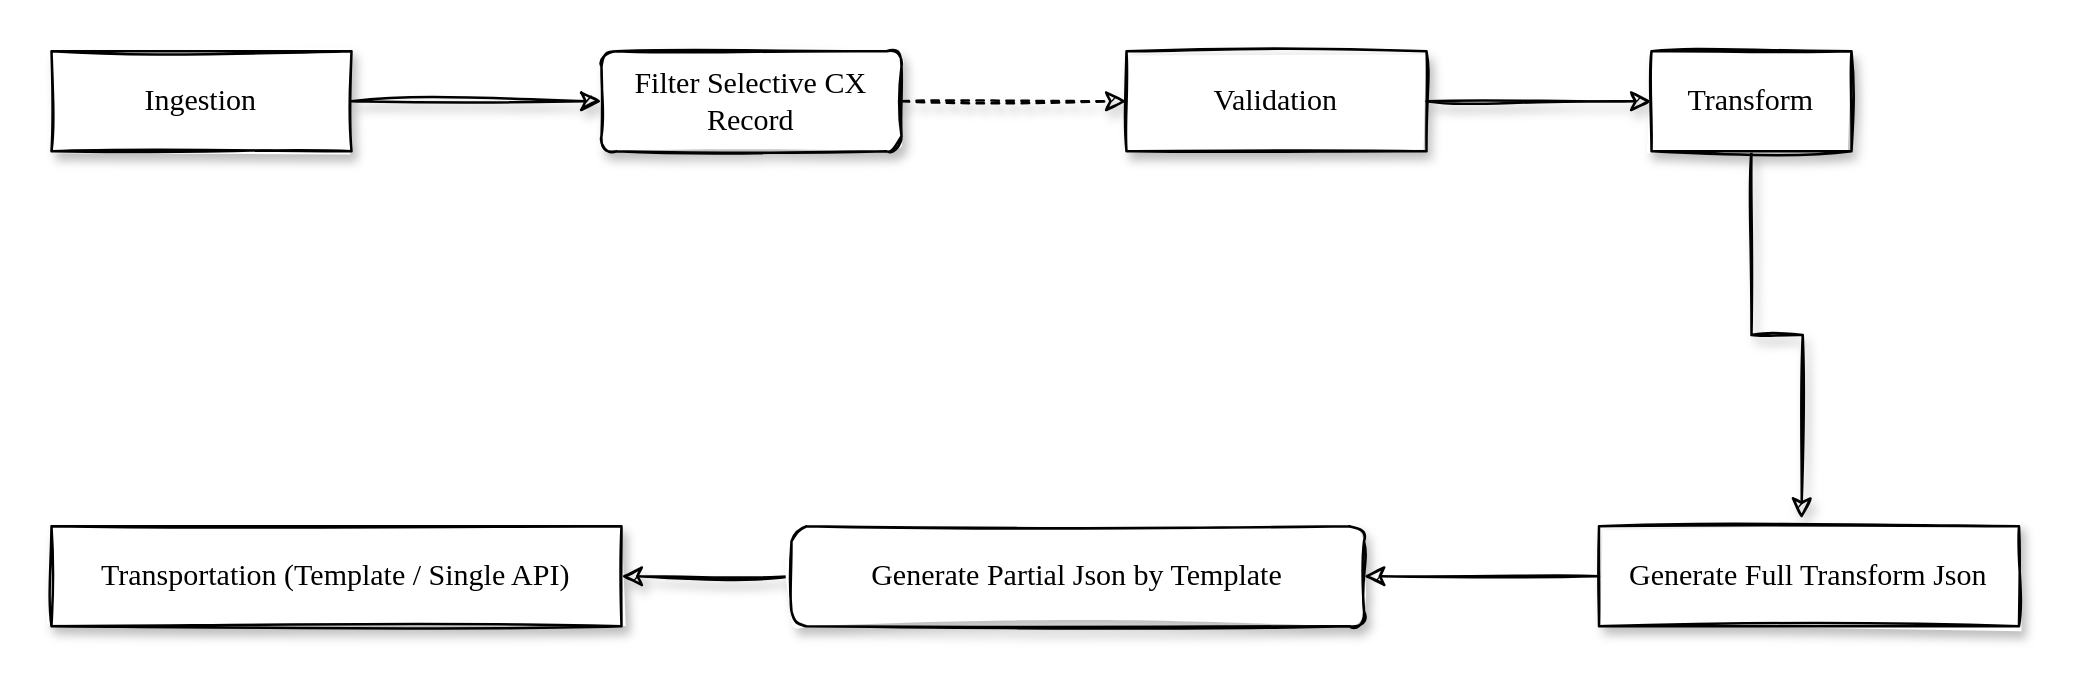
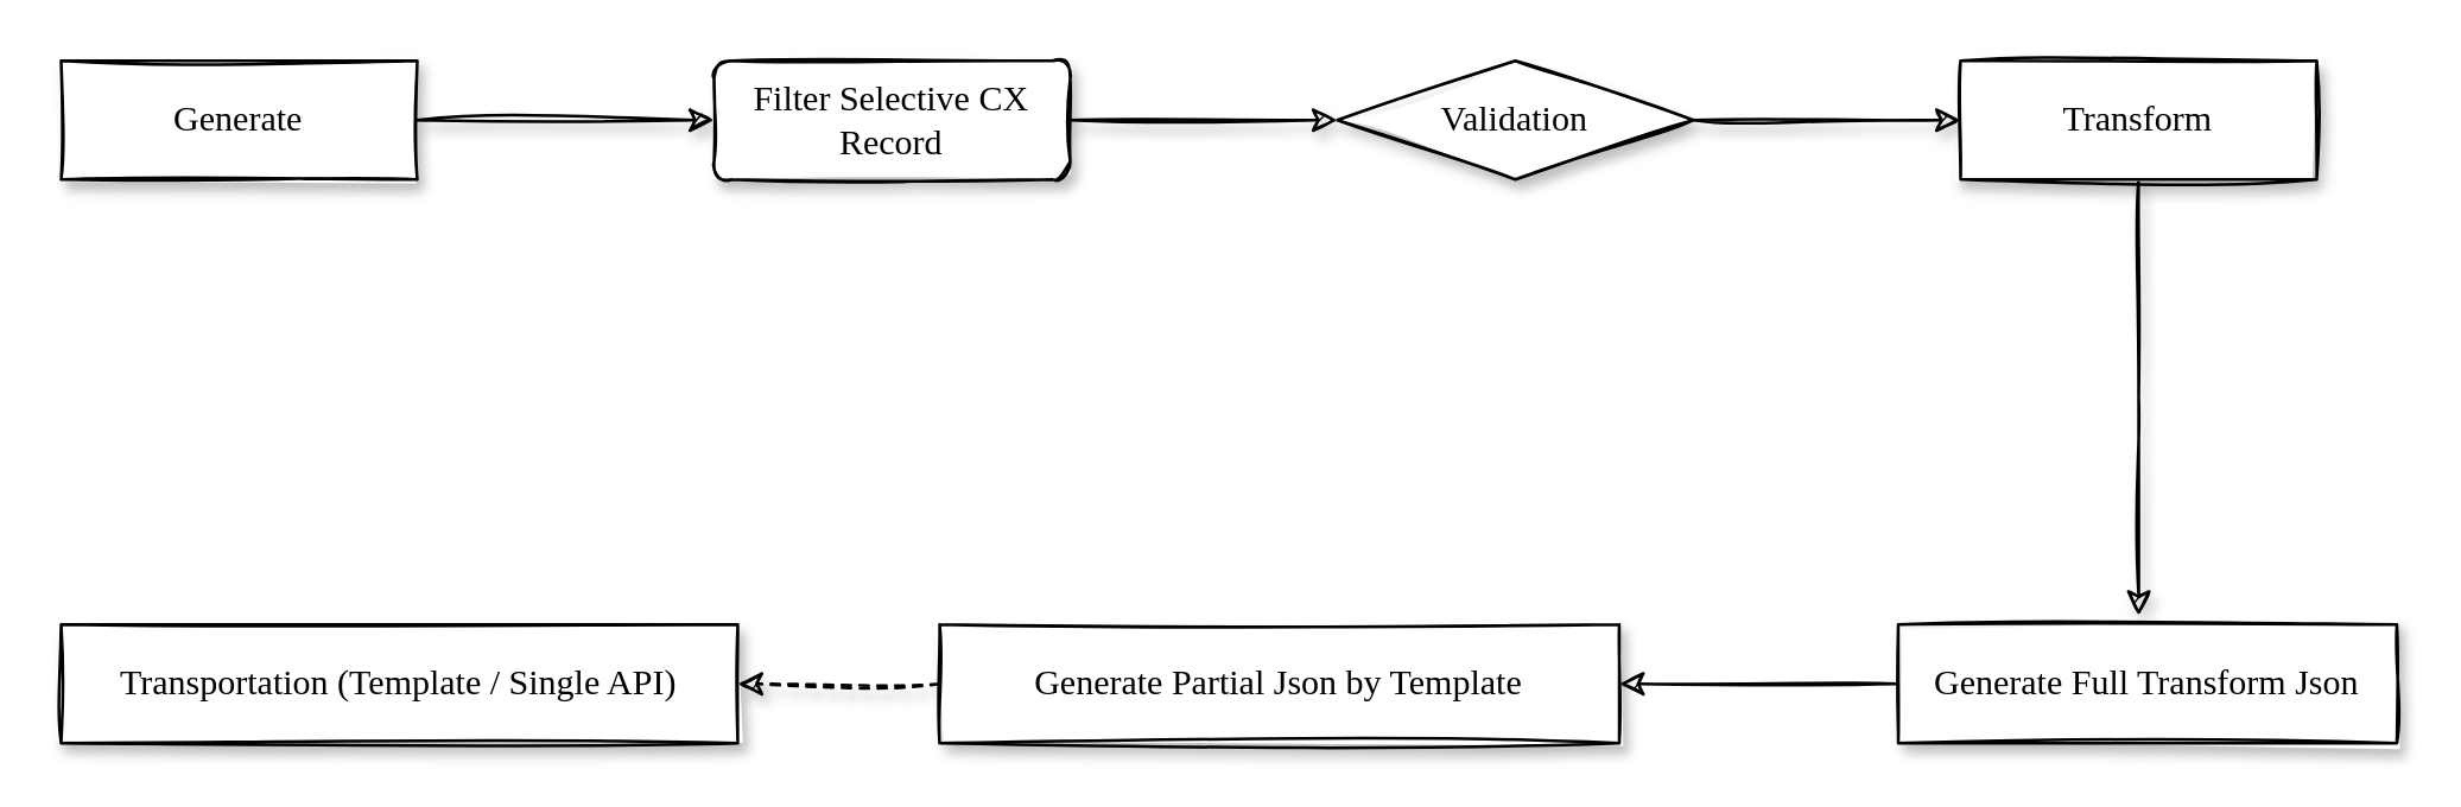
- <mxCell id="3" value="Ingestion" style="rounded=0;whiteSpace=wrap;html=1;sketch=1;shadow=1;fontFamily=Comic Sans MS;" parent="1" vertex="1"><mxGeometry x="20" y="20" width="120" height="40" as="geometry" /></mxCell>
+ <mxCell id="3" value="Generate" style="rounded=0;whiteSpace=wrap;html=1;sketch=1;shadow=1;fontFamily=Comic Sans MS;" parent="1" vertex="1"><mxGeometry x="20" y="20" width="120" height="40" as="geometry" /></mxCell>
- <mxCell id="4" style="edgeStyle=orthogonalEdgeStyle;rounded=0;orthogonalLoop=1;jettySize=auto;html=1;exitX=1;exitY=0.5;exitDx=0;exitDy=0;fontFamily=Comic Sans MS;sketch=1;shadow=1;dashed=1;" parent="1" source="5" target="7" edge="1"><mxGeometry relative="1" as="geometry" /></mxCell>
+ <mxCell id="4" style="edgeStyle=orthogonalEdgeStyle;rounded=0;orthogonalLoop=1;jettySize=auto;html=1;exitX=1;exitY=0.5;exitDx=0;exitDy=0;fontFamily=Comic Sans MS;sketch=1;shadow=1;" parent="1" source="5" target="7" edge="1"><mxGeometry relative="1" as="geometry" /></mxCell>
- <mxCell id="7" value="Validation" style="rounded=0;whiteSpace=wrap;html=1;sketch=1;shadow=1;fontFamily=Comic Sans MS;" parent="1" vertex="1"><mxGeometry x="450" y="20" width="120" height="40" as="geometry" /></mxCell>
+ <mxCell id="7" value="Validation" style="rhombus;whiteSpace=wrap;html=1;sketch=1;shadow=1;fontFamily=Comic Sans MS;" parent="1" vertex="1"><mxGeometry x="450" y="20" width="120" height="40" as="geometry" /></mxCell>
- <mxCell id="9" value="Transform" style="rounded=0;whiteSpace=wrap;html=1;sketch=1;shadow=1;fontFamily=Comic Sans MS;" parent="1" vertex="1"><mxGeometry x="660" y="20" width="80" height="40" as="geometry" /></mxCell>
+ <mxCell id="9" value="Transform" style="rounded=0;whiteSpace=wrap;html=1;sketch=1;shadow=1;fontFamily=Comic Sans MS;" parent="1" vertex="1"><mxGeometry x="660" y="20" width="120" height="40" as="geometry" /></mxCell>
- <mxCell id="11" style="edgeStyle=orthogonalEdgeStyle;rounded=0;orthogonalLoop=1;jettySize=auto;html=1;exitX=0;exitY=0.5;exitDx=0;exitDy=0;entryX=1;entryY=0.5;entryDx=0;entryDy=0;fontFamily=Comic Sans MS;sketch=1;shadow=1;" parent="1" source="12" target="10" edge="1"><mxGeometry relative="1" as="geometry" /></mxCell>
+ <mxCell id="11" style="edgeStyle=orthogonalEdgeStyle;rounded=0;orthogonalLoop=1;jettySize=auto;html=1;exitX=0;exitY=0.5;exitDx=0;exitDy=0;entryX=1;entryY=0.5;entryDx=0;entryDy=0;fontFamily=Comic Sans MS;sketch=1;shadow=1;dashed=1;" parent="1" source="12" target="10" edge="1"><mxGeometry relative="1" as="geometry" /></mxCell>
- <mxCell id="12" value="Generate Partial Json by Template" style="whiteSpace=wrap;html=1;sketch=1;shadow=1;fontFamily=Comic Sans MS;rounded=1;" parent="1" vertex="1"><mxGeometry x="316" y="210" width="229" height="40" as="geometry" /></mxCell>
+ <mxCell id="12" value="Generate Partial Json by Template" style="rounded=0;whiteSpace=wrap;html=1;sketch=1;shadow=1;fontFamily=Comic Sans MS;" parent="1" vertex="1"><mxGeometry x="316" y="210" width="229" height="40" as="geometry" /></mxCell>
